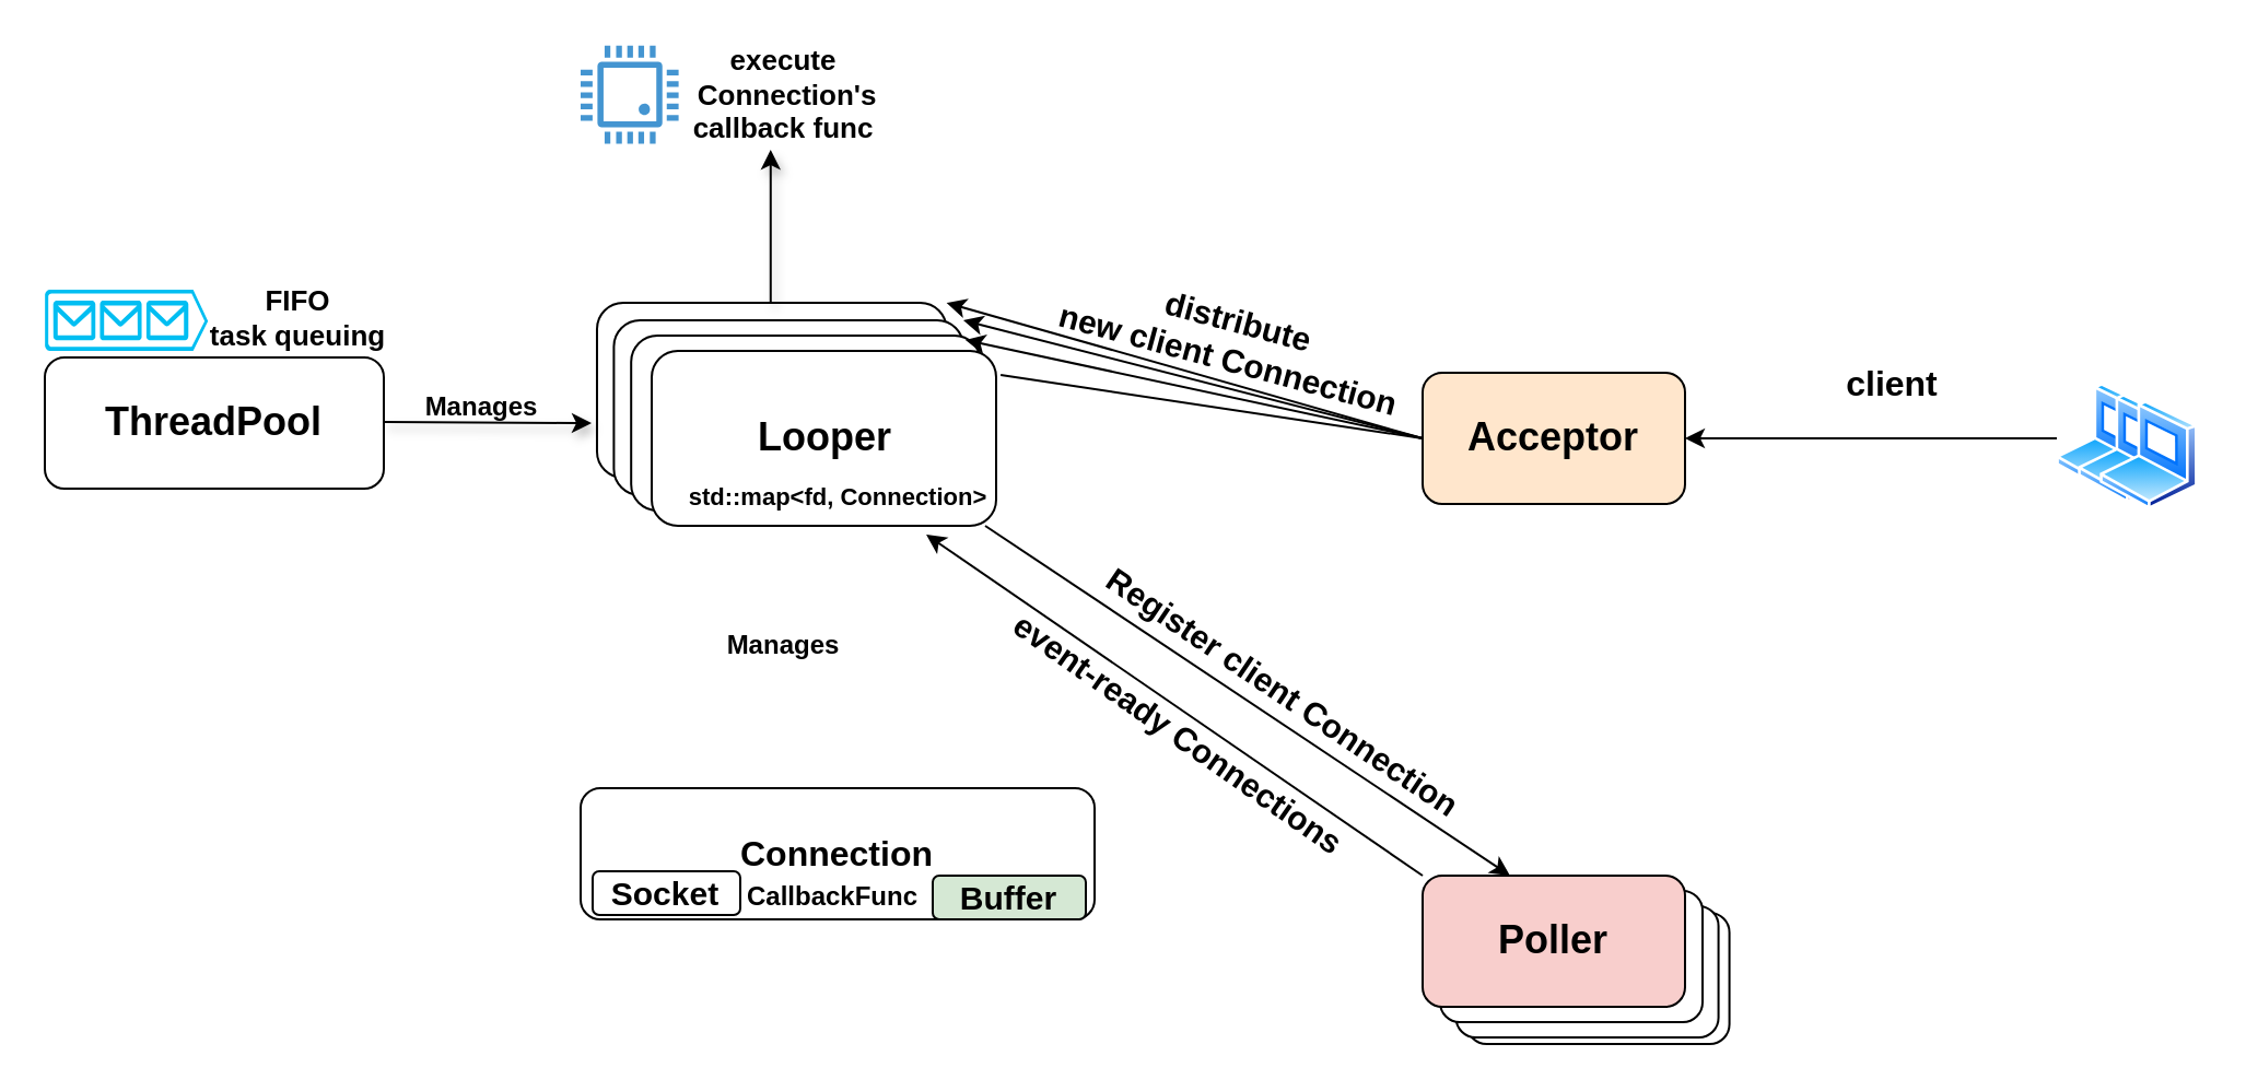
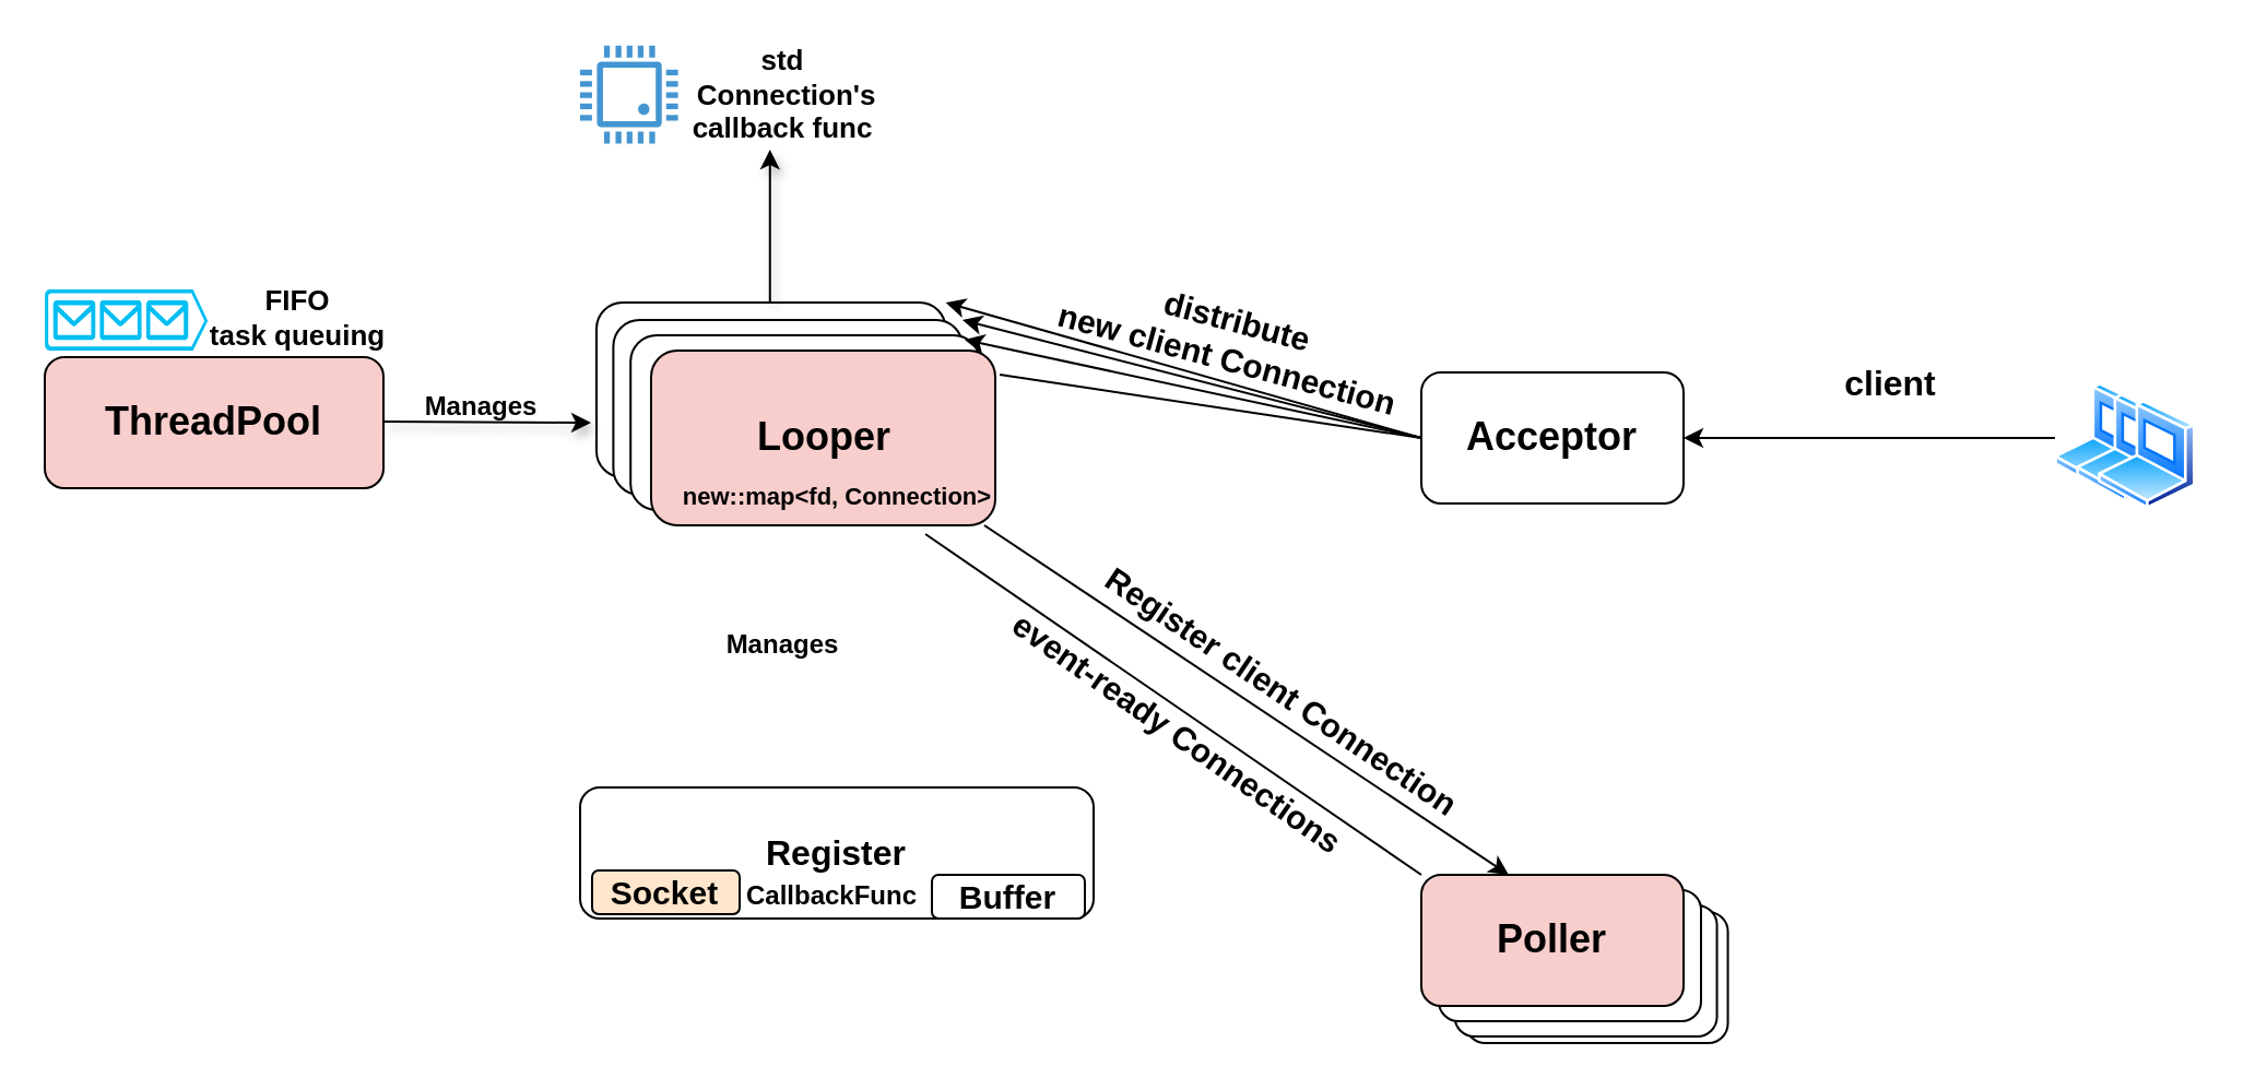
- <mxCell id="25" value="&lt;b&gt;&lt;font style=&quot;font-size: 13px;&quot;&gt;execute &amp;nbsp;Connection's callback func&lt;/font&gt;&lt;/b&gt;" style="text;html=1;strokeColor=none;fillColor=none;align=center;verticalAlign=middle;whiteSpace=wrap;rounded=0;fontSize=12;" parent="1" vertex="1"><mxGeometry x="313" y="20" width="90" height="45.2" as="geometry" /></mxCell>
+ <mxCell id="25" value="&lt;b&gt;&lt;font style=&quot;font-size: 13px;&quot;&gt;std &amp;nbsp;Connection's callback func&lt;/font&gt;&lt;/b&gt;" style="text;html=1;strokeColor=none;fillColor=none;align=center;verticalAlign=middle;whiteSpace=wrap;rounded=0;fontSize=12;" parent="1" vertex="1"><mxGeometry x="313" y="20" width="90" height="45.2" as="geometry" /></mxCell>
- <mxCell id="15" value="&lt;b&gt;ThreadPool&lt;/b&gt;" style="rounded=1;whiteSpace=wrap;html=1;fontSize=18;" parent="1" vertex="1"><mxGeometry x="20" y="163" width="155" height="60" as="geometry" /></mxCell>
+ <mxCell id="15" value="&lt;b&gt;ThreadPool&lt;/b&gt;" style="rounded=1;whiteSpace=wrap;html=1;fontSize=18;fillColor=#f8cecc;" parent="1" vertex="1"><mxGeometry x="20" y="163" width="155" height="60" as="geometry" /></mxCell>
- <mxCell id="14" value="&lt;b&gt;&lt;font style=&quot;font-size: 18px;&quot;&gt;Looper&lt;/font&gt;&lt;/b&gt;" style="rounded=1;whiteSpace=wrap;html=1;fontSize=14;" parent="1" vertex="1"><mxGeometry x="297.5" y="160" width="157.5" height="80" as="geometry" /></mxCell>
+ <mxCell id="14" value="&lt;b&gt;&lt;font style=&quot;font-size: 18px;&quot;&gt;Looper&lt;/font&gt;&lt;/b&gt;" style="rounded=1;whiteSpace=wrap;html=1;fontSize=14;fillColor=#f8cecc;" parent="1" vertex="1"><mxGeometry x="297.5" y="160" width="157.5" height="80" as="geometry" /></mxCell>
- <mxCell id="9" value="&lt;b&gt;Acceptor&lt;/b&gt;" style="rounded=1;whiteSpace=wrap;html=1;fontSize=18;fillColor=#ffe6cc;" parent="1" vertex="1"><mxGeometry x="650" y="170" width="120" height="60" as="geometry" /></mxCell>
+ <mxCell id="9" value="&lt;b&gt;Acceptor&lt;/b&gt;" style="rounded=1;whiteSpace=wrap;html=1;fontSize=18;" parent="1" vertex="1"><mxGeometry x="650" y="170" width="120" height="60" as="geometry" /></mxCell>
- <mxCell id="22" value="&lt;b&gt;&lt;font style=&quot;font-size: 11px;&quot;&gt;std::map&amp;lt;fd, Connection&amp;gt;&lt;/font&gt;&lt;/b&gt;" style="text;html=1;strokeColor=none;fillColor=none;align=center;verticalAlign=middle;whiteSpace=wrap;rounded=0;fontSize=15;" parent="1" vertex="1"><mxGeometry x="287" y="210" width="192" height="30" as="geometry" /></mxCell>
+ <mxCell id="22" value="&lt;b&gt;&lt;font style=&quot;font-size: 11px;&quot;&gt;new::map&amp;lt;fd, Connection&amp;gt;&lt;/font&gt;&lt;/b&gt;" style="text;html=1;strokeColor=none;fillColor=none;align=center;verticalAlign=middle;whiteSpace=wrap;rounded=0;fontSize=15;" parent="1" vertex="1"><mxGeometry x="287" y="210" width="192" height="30" as="geometry" /></mxCell>
- <mxCell id="18" value="" style="endArrow=classic;html=1;rounded=0;fontSize=15;exitX=0;exitY=0;exitDx=0;exitDy=0;entryX=0.797;entryY=1.05;entryDx=0;entryDy=0;entryPerimeter=0;" parent="1" source="8" target="14" edge="1"><mxGeometry width="50" height="50" relative="1" as="geometry"><mxPoint x="550" y="390" as="sourcePoint" /><mxPoint x="440" y="260" as="targetPoint" /></mxGeometry></mxCell>
+ <mxCell id="18" value="" style="endArrow=none;html=1;rounded=0;fontSize=15;exitX=0;exitY=0;exitDx=0;exitDy=0;entryX=0.797;entryY=1.05;entryDx=0;entryDy=0;entryPerimeter=0;" parent="1" source="8" target="14" edge="1"><mxGeometry width="50" height="50" relative="1" as="geometry"><mxPoint x="550" y="390" as="sourcePoint" /><mxPoint x="440" y="260" as="targetPoint" /></mxGeometry></mxCell>
- <mxCell id="10" value="&lt;b&gt;&lt;font style=&quot;font-size: 16px;&quot;&gt;Connection&lt;/font&gt;&lt;/b&gt;" style="rounded=1;whiteSpace=wrap;html=1;fontSize=18;" parent="1" vertex="1"><mxGeometry x="265" y="360" width="235" height="60" as="geometry" /></mxCell>
+ <mxCell id="10" value="&lt;b&gt;&lt;font style=&quot;font-size: 16px;&quot;&gt;Register&lt;/font&gt;&lt;/b&gt;" style="rounded=1;whiteSpace=wrap;html=1;fontSize=18;" parent="1" vertex="1"><mxGeometry x="265" y="360" width="235" height="60" as="geometry" /></mxCell>
- <mxCell id="12" value="&lt;b&gt;&lt;font style=&quot;font-size: 15px;&quot;&gt;Socket&lt;/font&gt;&lt;/b&gt;" style="rounded=1;whiteSpace=wrap;html=1;fontSize=18;" parent="1" vertex="1"><mxGeometry x="270.49" y="398" width="67.51" height="20" as="geometry" /></mxCell>
+ <mxCell id="12" value="&lt;b&gt;&lt;font style=&quot;font-size: 15px;&quot;&gt;Socket&lt;/font&gt;&lt;/b&gt;" style="rounded=1;whiteSpace=wrap;html=1;fontSize=18;fillColor=#ffe6cc;" parent="1" vertex="1"><mxGeometry x="270.49" y="398" width="67.51" height="20" as="geometry" /></mxCell>
- <mxCell id="11" value="&lt;b&gt;&lt;font style=&quot;font-size: 15px;&quot;&gt;Buffer&lt;/font&gt;&lt;/b&gt;" style="rounded=1;whiteSpace=wrap;html=1;fontSize=18;fillColor=#d5e8d4;" parent="1" vertex="1"><mxGeometry x="426" y="400" width="70" height="20" as="geometry" /></mxCell>
+ <mxCell id="11" value="&lt;b&gt;&lt;font style=&quot;font-size: 15px;&quot;&gt;Buffer&lt;/font&gt;&lt;/b&gt;" style="rounded=1;whiteSpace=wrap;html=1;fontSize=18;" parent="1" vertex="1"><mxGeometry x="426" y="400" width="70" height="20" as="geometry" /></mxCell>
